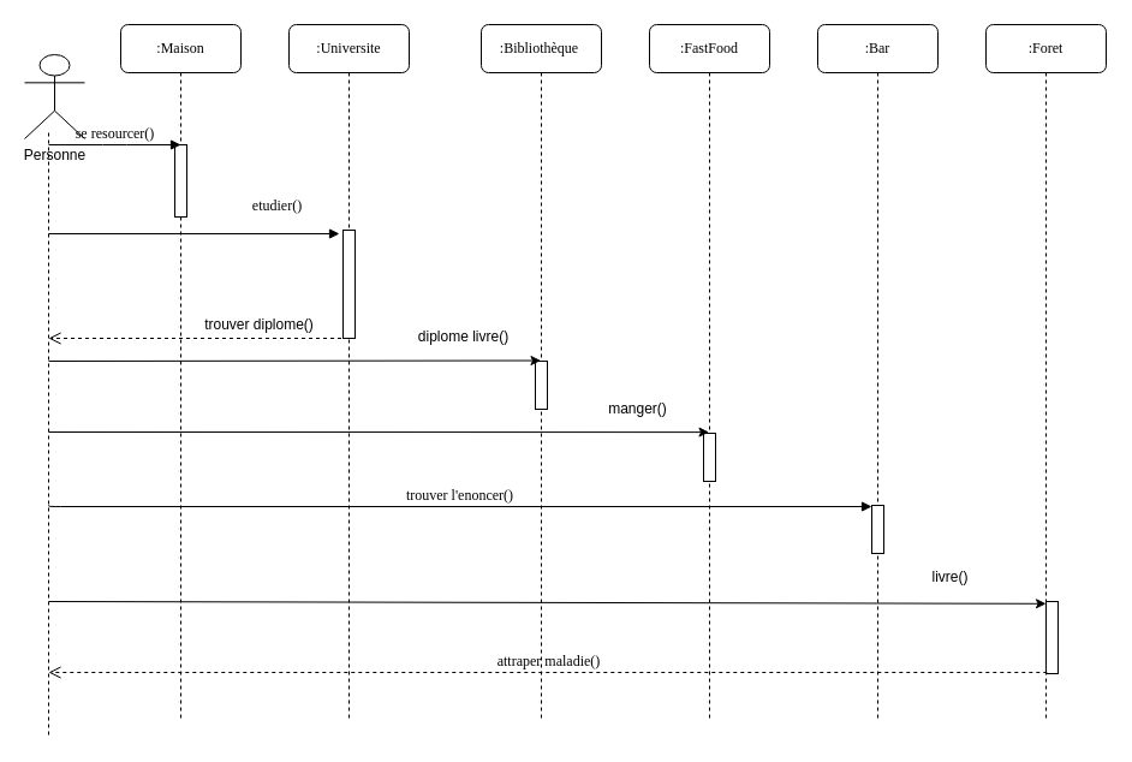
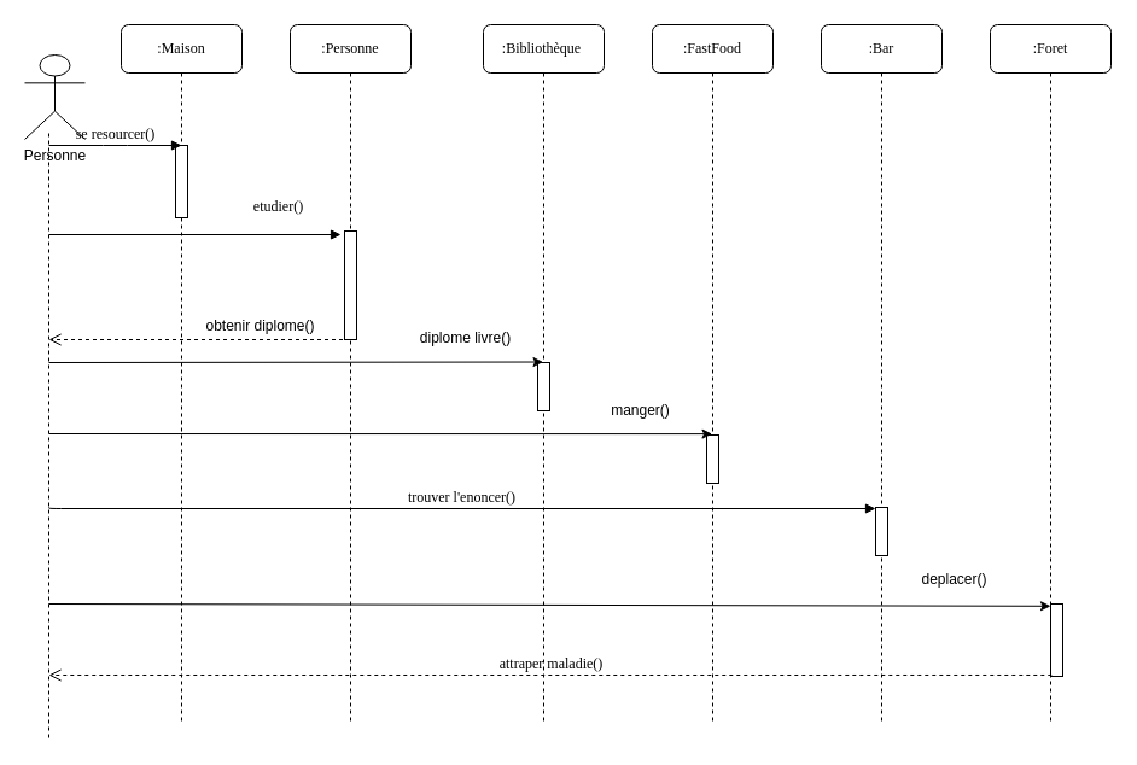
- <mxCell id="2" value=":Universite" style="shape=umlLifeline;perimeter=lifelinePerimeter;whiteSpace=wrap;html=1;container=1;collapsible=0;recursiveResize=0;outlineConnect=0;rounded=1;shadow=0;comic=0;labelBackgroundColor=none;strokeWidth=1;fontFamily=Verdana;fontSize=12;align=center;" parent="1" vertex="1"><mxGeometry x="240" y="20" width="100" height="580" as="geometry" /></mxCell>
+ <mxCell id="2" value=":Personne" style="shape=umlLifeline;perimeter=lifelinePerimeter;whiteSpace=wrap;html=1;container=1;collapsible=0;recursiveResize=0;outlineConnect=0;rounded=1;shadow=0;comic=0;labelBackgroundColor=none;strokeWidth=1;fontFamily=Verdana;fontSize=12;align=center;" parent="1" vertex="1"><mxGeometry x="240" y="20" width="100" height="580" as="geometry" /></mxCell>
- <mxCell id="18" value="trouver diplome()" style="text;html=1;align=center;verticalAlign=middle;resizable=0;points=[];autosize=1;" parent="1" vertex="1"><mxGeometry x="160" y="260" width="110" height="20" as="geometry" /></mxCell>
+ <mxCell id="18" value="obtenir diplome()" style="text;html=1;align=center;verticalAlign=middle;resizable=0;points=[];autosize=1;" parent="1" vertex="1"><mxGeometry x="160" y="260" width="110" height="20" as="geometry" /></mxCell>
- <mxCell id="26" value="livre()" style="text;html=1;align=center;verticalAlign=middle;resizable=0;points=[];autosize=1;" parent="1" vertex="1"><mxGeometry x="755" y="470" width="70" height="20" as="geometry" /></mxCell>
+ <mxCell id="26" value="deplacer()" style="text;html=1;align=center;verticalAlign=middle;resizable=0;points=[];autosize=1;" parent="1" vertex="1"><mxGeometry x="755" y="470" width="70" height="20" as="geometry" /></mxCell>
